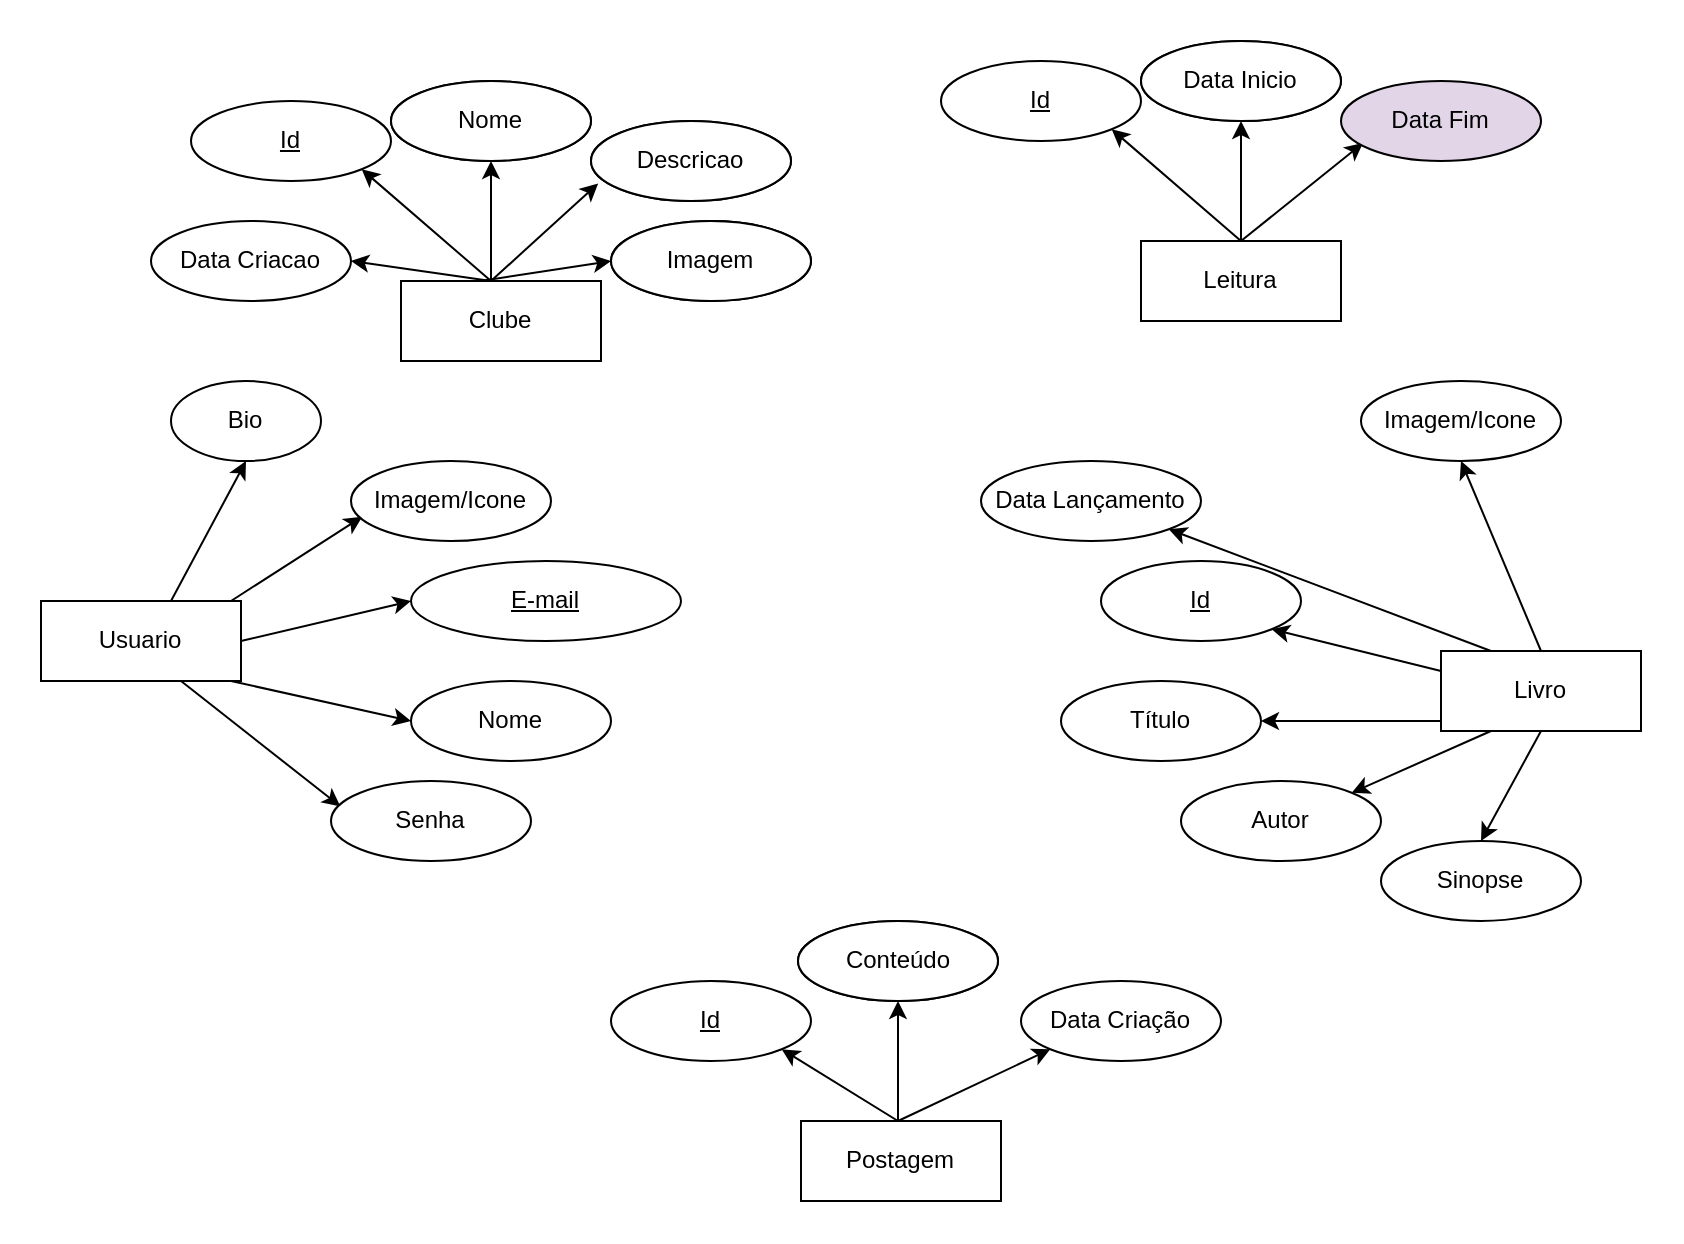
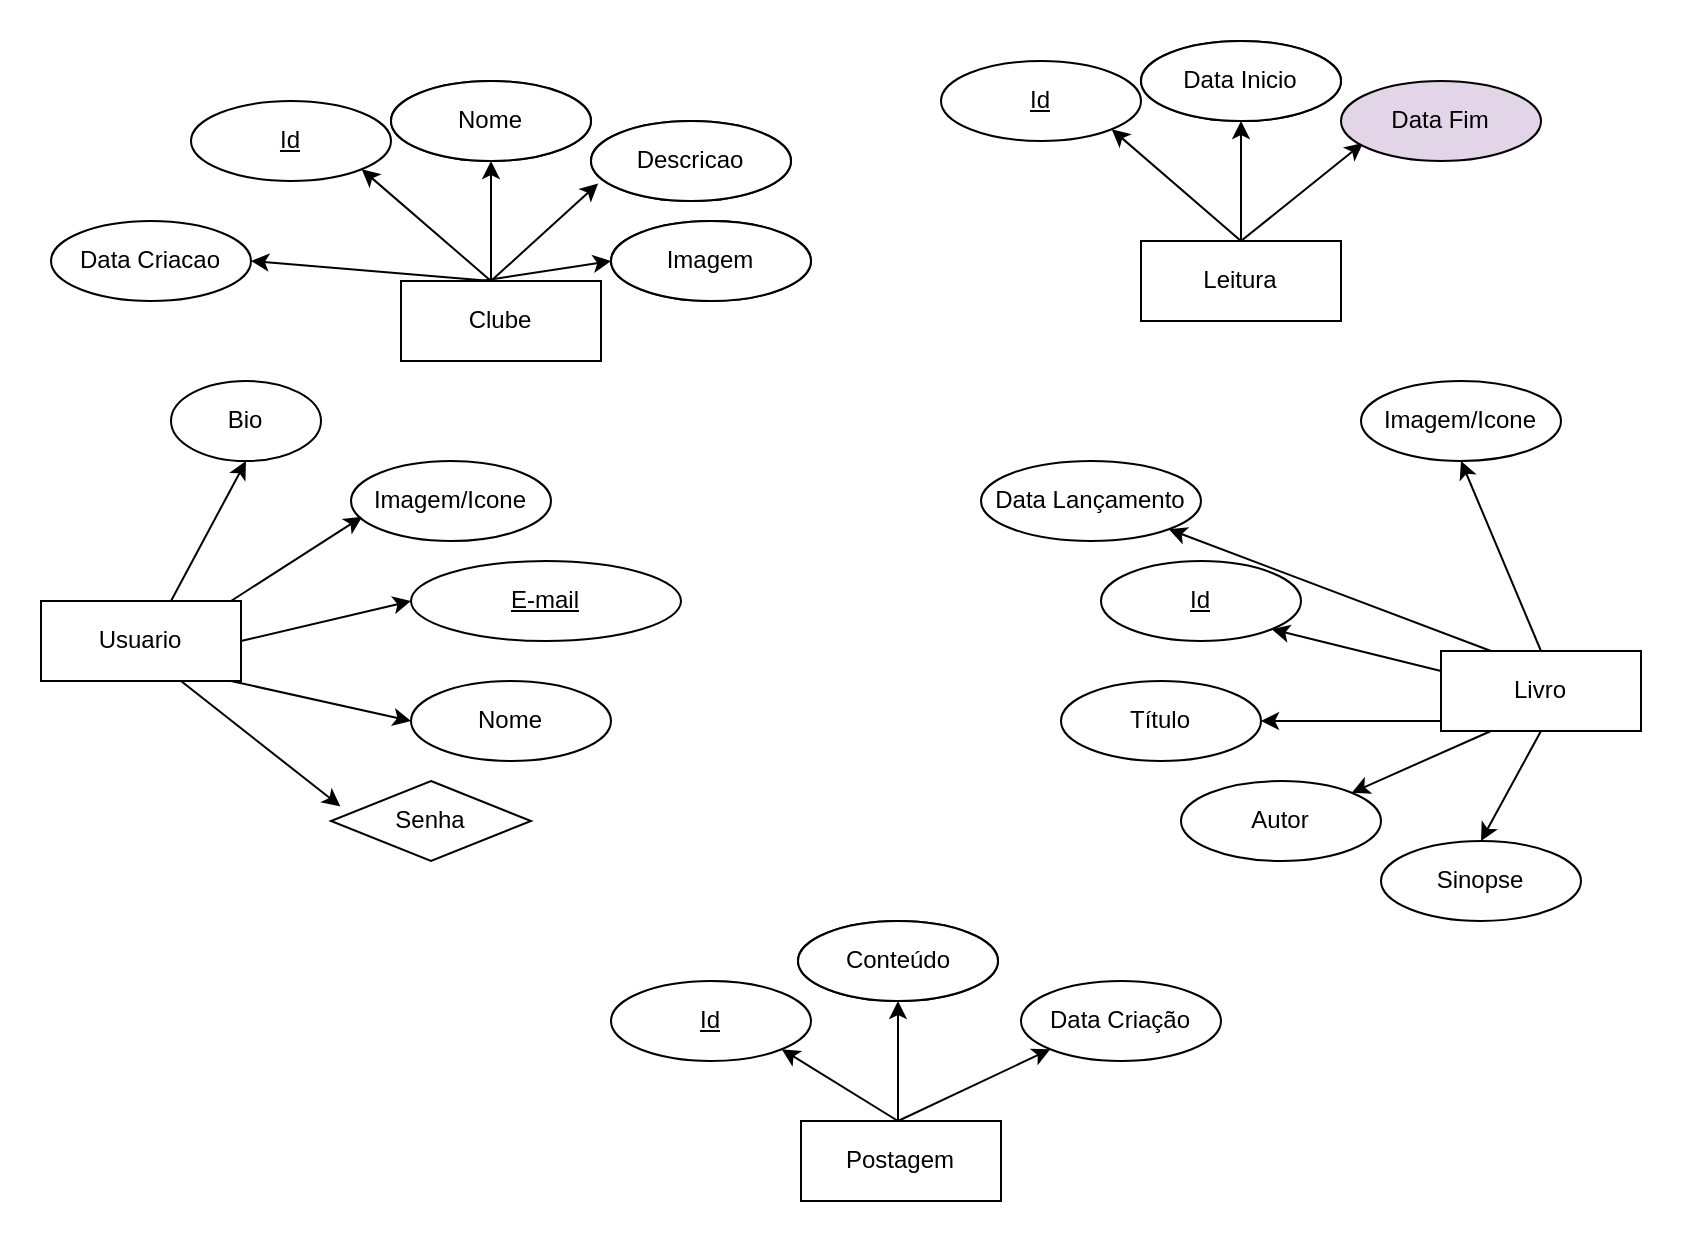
- <mxCell id="10" value="Data Criacao" style="ellipse;whiteSpace=wrap;html=1;align=center;" vertex="1" parent="7"><mxGeometry x="75" y="110" width="100" height="40" as="geometry" /></mxCell>
+ <mxCell id="10" value="Data Criacao" style="ellipse;whiteSpace=wrap;html=1;align=center;" vertex="1" parent="7"><mxGeometry x="25" y="110" width="100" height="40" as="geometry" /></mxCell>
- <mxCell id="26" value="Senha" style="ellipse;whiteSpace=wrap;html=1;align=center;" vertex="1" parent="7"><mxGeometry x="165" y="390" width="100" height="40" as="geometry" /></mxCell>
+ <mxCell id="26" value="Senha" style="rhombus;whiteSpace=wrap;html=1;align=center;" vertex="1" parent="7"><mxGeometry x="165" y="390" width="100" height="40" as="geometry" /></mxCell>
